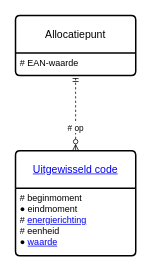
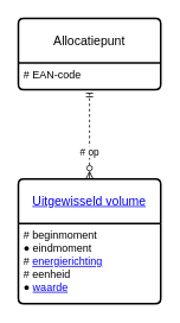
- <mxCell id="3" value="# EAN-waarde" style="align=left;strokeColor=none;fillColor=none;spacingLeft=4;fontSize=12;verticalAlign=top;resizable=0;rotatable=0;part=1;html=1;" vertex="1" parent="2"><mxGeometry y="50" width="160" height="30" as="geometry" /></mxCell>
+ <mxCell id="3" value="# EAN-code" style="align=left;strokeColor=none;fillColor=none;spacingLeft=4;fontSize=12;verticalAlign=top;resizable=0;rotatable=0;part=1;html=1;" vertex="1" parent="2"><mxGeometry y="50" width="160" height="30" as="geometry" /></mxCell>
- <mxCell id="4" value="&lt;a href=&quot;https://begrippen.netbeheernederland.nl/energiesysteembeheer/nl/page/energie-uitwisseling&quot;&gt;Uitgewisseld code&lt;/a&gt;" style="swimlane;childLayout=stackLayout;horizontal=1;startSize=50;horizontalStack=0;rounded=1;fontSize=14;fontStyle=0;strokeWidth=2;resizeParent=0;resizeLast=1;shadow=0;dashed=0;align=center;arcSize=4;whiteSpace=wrap;collapsible=0;html=1;" vertex="1" parent="1"><mxGeometry x="20" y="200" width="160" height="140" as="geometry" /></mxCell>
+ <mxCell id="4" value="&lt;a href=&quot;https://begrippen.netbeheernederland.nl/energiesysteembeheer/nl/page/energie-uitwisseling&quot;&gt;Uitgewisseld volume&lt;/a&gt;" style="swimlane;childLayout=stackLayout;horizontal=1;startSize=50;horizontalStack=0;rounded=1;fontSize=14;fontStyle=0;strokeWidth=2;resizeParent=0;resizeLast=1;shadow=0;dashed=0;align=center;arcSize=4;whiteSpace=wrap;collapsible=0;html=1;" vertex="1" parent="1"><mxGeometry x="20" y="200" width="160" height="140" as="geometry" /></mxCell>
